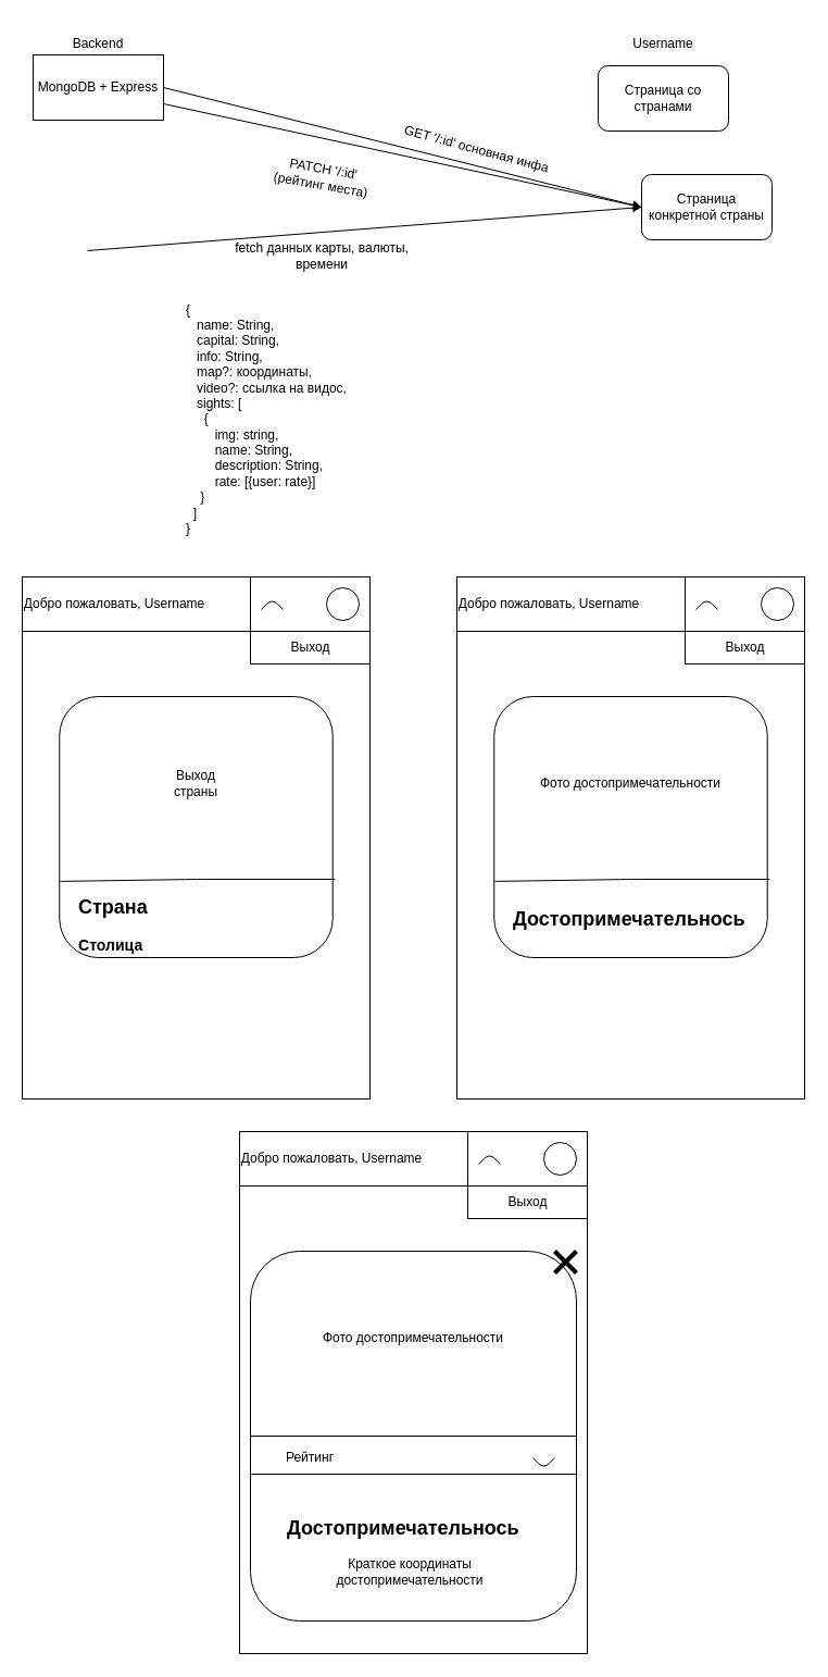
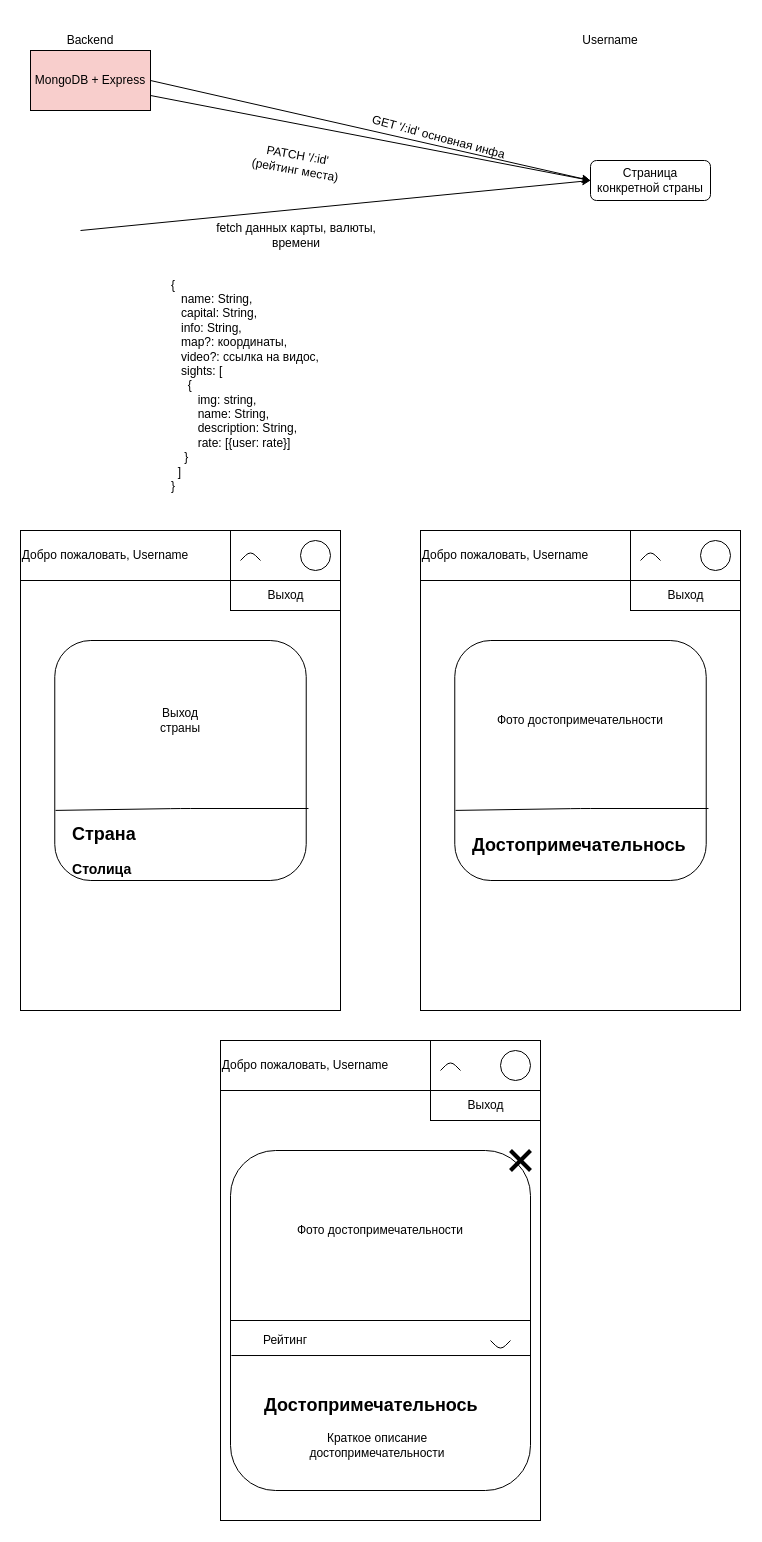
- <mxCell id="4" value="MongoDB + Express" style="rounded=0;whiteSpace=wrap;html=1;" parent="1" vertex="1"><mxGeometry x="30" y="50" width="120" height="60" as="geometry" /></mxCell>
+ <mxCell id="4" value="MongoDB + Express" style="rounded=0;whiteSpace=wrap;html=1;fillColor=#f8cecc;" parent="1" vertex="1"><mxGeometry x="30" y="50" width="120" height="60" as="geometry" /></mxCell>
- <mxCell id="5" value="Страница со странами" style="rounded=1;whiteSpace=wrap;html=1;" parent="1" vertex="1"><mxGeometry x="550" y="60" width="120" height="60" as="geometry" /></mxCell>
- <mxCell id="6" value="&lt;div&gt;Страница конкретной страны&lt;/div&gt;" style="rounded=1;whiteSpace=wrap;html=1;" parent="1" vertex="1"><mxGeometry x="590" y="160" width="120" height="60" as="geometry" /></mxCell>
+ <mxCell id="6" value="&lt;div&gt;Страница конкретной страны&lt;/div&gt;" style="rounded=1;whiteSpace=wrap;html=1;" parent="1" vertex="1"><mxGeometry x="590" y="160" width="120" height="40" as="geometry" /></mxCell>
- <mxCell id="50" value="Краткое координаты достопримечательности" style="text;html=1;strokeColor=none;fillColor=none;align=center;verticalAlign=middle;whiteSpace=wrap;rounded=0;" vertex="1" parent="1"><mxGeometry x="302.06" y="1420" width="150.44" height="50" as="geometry" /></mxCell>
+ <mxCell id="50" value="Краткое описание достопримечательности" style="text;html=1;strokeColor=none;fillColor=none;align=center;verticalAlign=middle;whiteSpace=wrap;rounded=0;" vertex="1" parent="1"><mxGeometry x="302.06" y="1420" width="150.44" height="50" as="geometry" /></mxCell>
